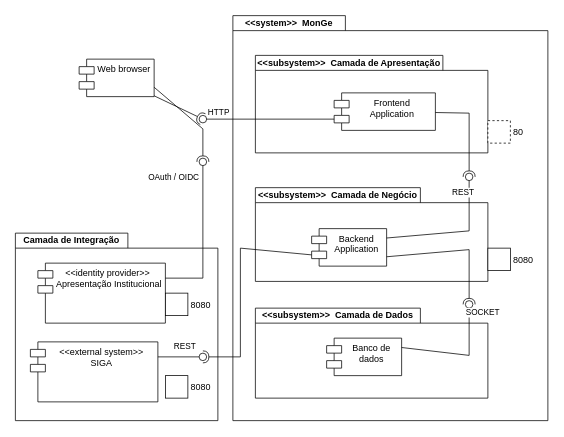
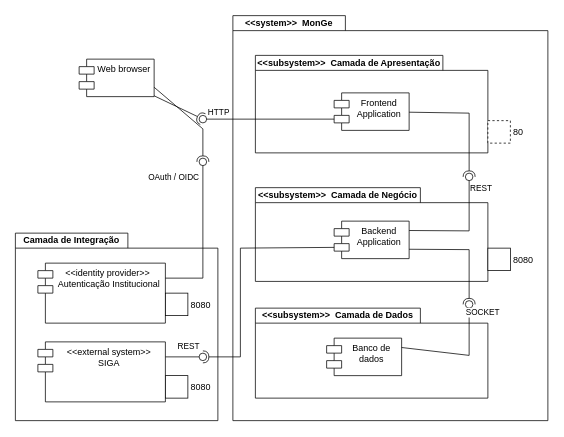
- <mxCell id="10" value="Frontend&lt;div&gt;Application&lt;/div&gt;" style="shape=module;align=left;spacingLeft=20;align=center;verticalAlign=top;whiteSpace=wrap;html=1;" vertex="1" parent="9"><mxGeometry x="105" y="50" width="135" height="50" as="geometry" /></mxCell>
+ <mxCell id="10" value="Frontend&lt;div&gt;Application&lt;/div&gt;" style="shape=module;align=left;spacingLeft=20;align=center;verticalAlign=top;whiteSpace=wrap;html=1;" vertex="1" parent="9"><mxGeometry x="105" y="50" width="100" height="50" as="geometry" /></mxCell>
- <mxCell id="13" value="Backend Application" style="shape=module;align=left;spacingLeft=20;align=center;verticalAlign=top;whiteSpace=wrap;html=1;" vertex="1" parent="12"><mxGeometry x="75" y="54.62" width="100" height="50" as="geometry" /></mxCell>
+ <mxCell id="13" value="Backend Application" style="shape=module;align=left;spacingLeft=20;align=center;verticalAlign=top;whiteSpace=wrap;html=1;" vertex="1" parent="12"><mxGeometry x="105" y="44.62" width="100" height="50" as="geometry" /></mxCell>
- <mxCell id="3" value="&amp;lt;&amp;lt;identity provider&amp;gt;&amp;gt;&amp;nbsp;&lt;div&gt;Apresentação Institucional&lt;/div&gt;" style="shape=module;align=left;spacingLeft=20;align=center;verticalAlign=top;whiteSpace=wrap;html=1;" vertex="1" parent="2"><mxGeometry x="30" y="40" width="170" height="80" as="geometry" /></mxCell>
+ <mxCell id="3" value="&amp;lt;&amp;lt;identity provider&amp;gt;&amp;gt;&amp;nbsp;&lt;div&gt;Autenticação Institucional&lt;/div&gt;" style="shape=module;align=left;spacingLeft=20;align=center;verticalAlign=top;whiteSpace=wrap;html=1;" vertex="1" parent="2"><mxGeometry x="30" y="40" width="170" height="80" as="geometry" /></mxCell>
- <mxCell id="4" value="&amp;lt;&amp;lt;external system&amp;gt;&amp;gt;&lt;div&gt;SIGA&lt;/div&gt;" style="shape=module;align=left;spacingLeft=20;align=center;verticalAlign=top;whiteSpace=wrap;html=1;" vertex="1" parent="2"><mxGeometry x="20" y="145" width="170" height="80" as="geometry" /></mxCell>
+ <mxCell id="4" value="&amp;lt;&amp;lt;external system&amp;gt;&amp;gt;&lt;div&gt;SIGA&lt;/div&gt;" style="shape=module;align=left;spacingLeft=20;align=center;verticalAlign=top;whiteSpace=wrap;html=1;" vertex="1" parent="2"><mxGeometry x="30" y="145" width="170" height="80" as="geometry" /></mxCell>
